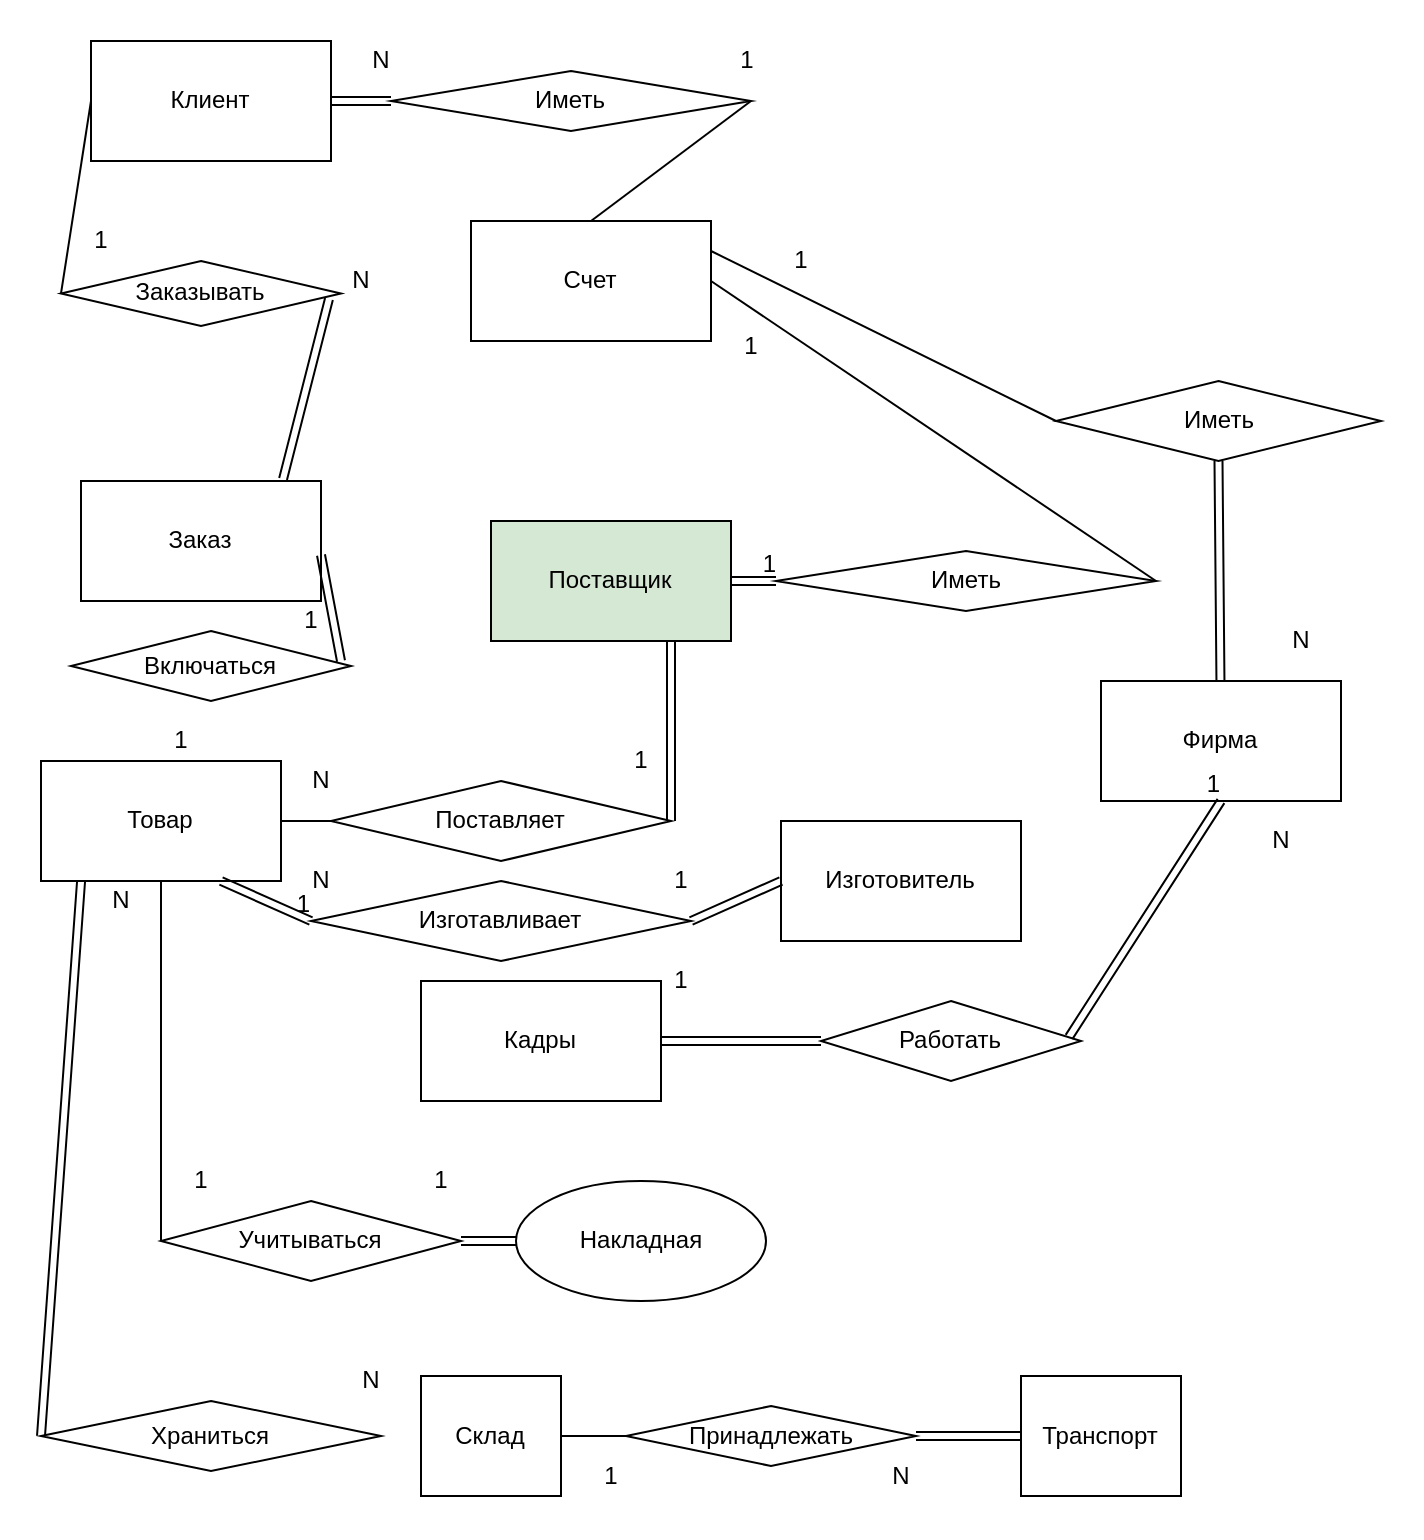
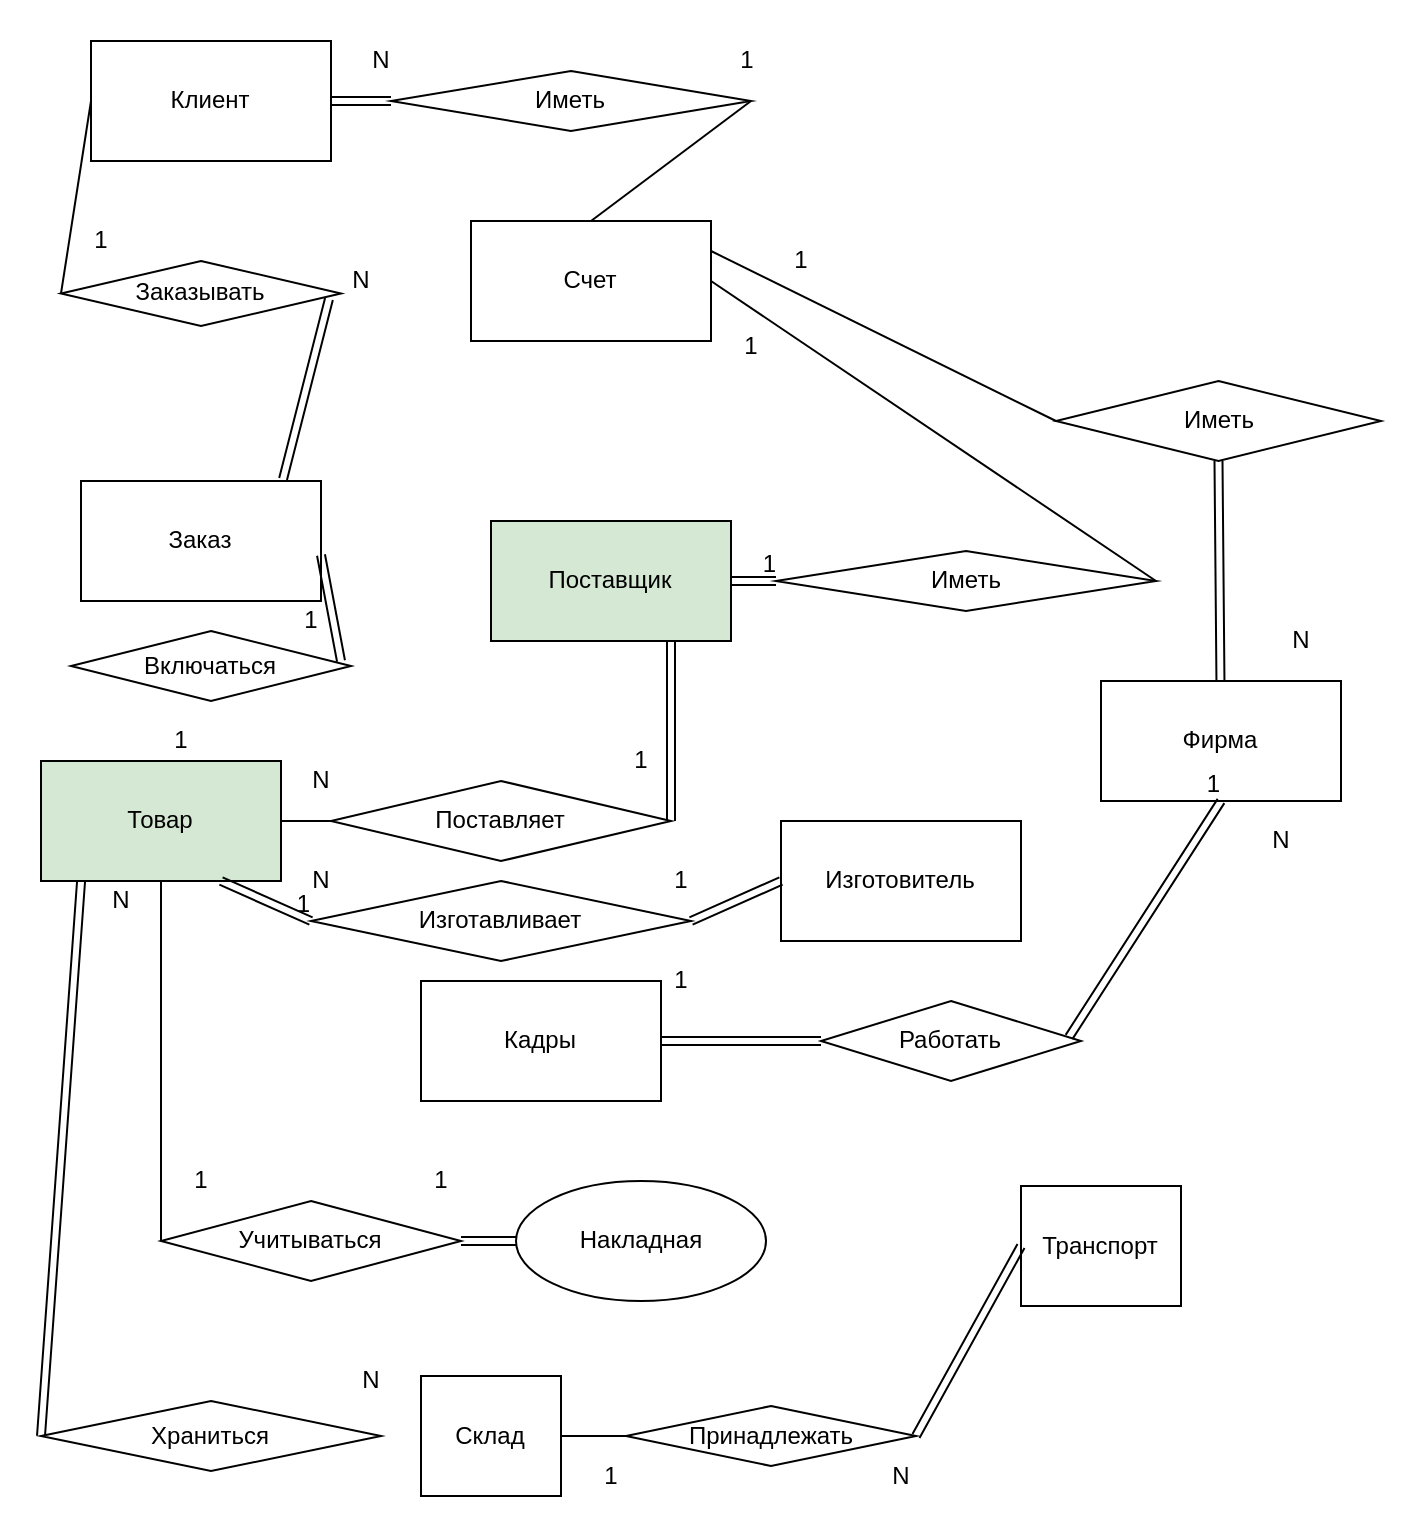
- <mxCell id="9" value="Товар" style="rounded=0;whiteSpace=wrap;html=1;" parent="1" vertex="1"><mxGeometry x="20" y="380" width="120" height="60" as="geometry" /></mxCell>
+ <mxCell id="9" value="Товар" style="rounded=0;whiteSpace=wrap;html=1;fillColor=#d5e8d4;" parent="1" vertex="1"><mxGeometry x="20" y="380" width="120" height="60" as="geometry" /></mxCell>
- <mxCell id="10" value="Транспорт" style="rounded=0;whiteSpace=wrap;html=1;" parent="1" vertex="1"><mxGeometry x="510" y="687.5" width="80" height="60" as="geometry" /></mxCell>
+ <mxCell id="10" value="Транспорт" style="rounded=0;whiteSpace=wrap;html=1;" parent="1" vertex="1"><mxGeometry x="510" y="592.5" width="80" height="60" as="geometry" /></mxCell>
